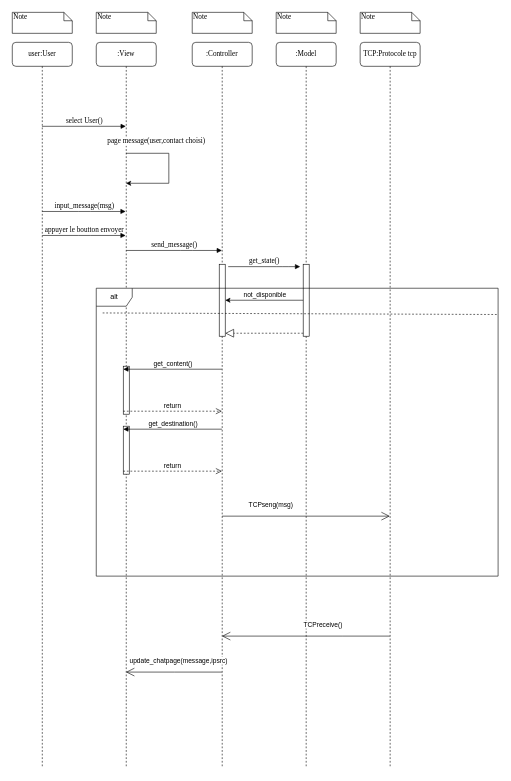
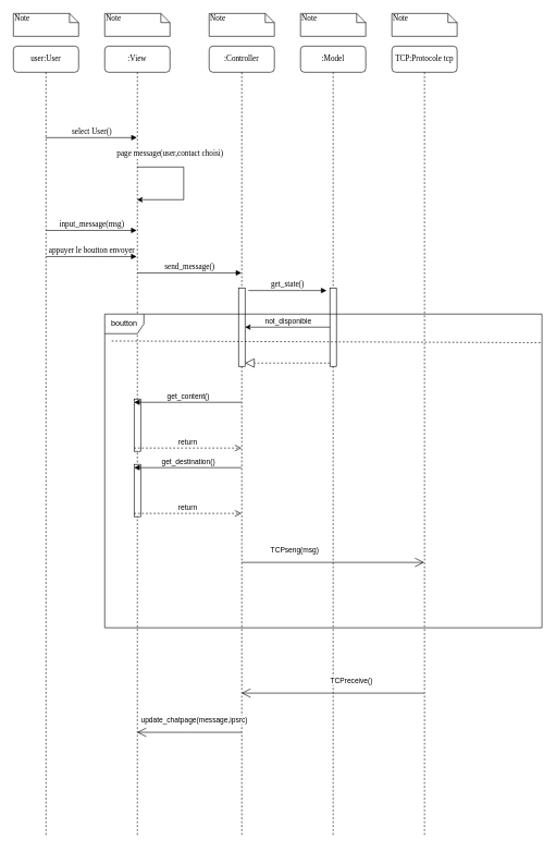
- <mxCell id="22" value="alt" style="shape=umlFrame;whiteSpace=wrap;html=1;pointerEvents=0;" vertex="1" parent="1"><mxGeometry x="160" y="480" width="670" height="480" as="geometry" /></mxCell>
+ <mxCell id="22" value="boutton" style="shape=umlFrame;whiteSpace=wrap;html=1;pointerEvents=0;" vertex="1" parent="1"><mxGeometry x="160" y="480" width="670" height="480" as="geometry" /></mxCell>
